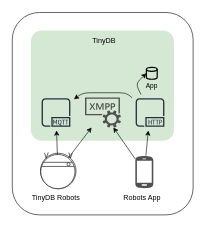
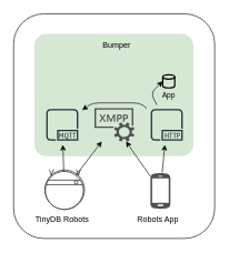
- <mxCell id="25" value="TinyDB" style="text;html=1;resizable=0;points=[];autosize=1;align=left;verticalAlign=top;spacingTop=-4;" vertex="1" parent="21"><mxGeometry x="100.5" y="7" width="52" height="14" as="geometry" /></mxCell>
+ <mxCell id="25" value="Bumper" style="text;html=1;resizable=0;points=[];autosize=1;align=left;verticalAlign=top;spacingTop=-4;" vertex="1" parent="21"><mxGeometry x="100.5" y="7" width="52" height="14" as="geometry" /></mxCell>
